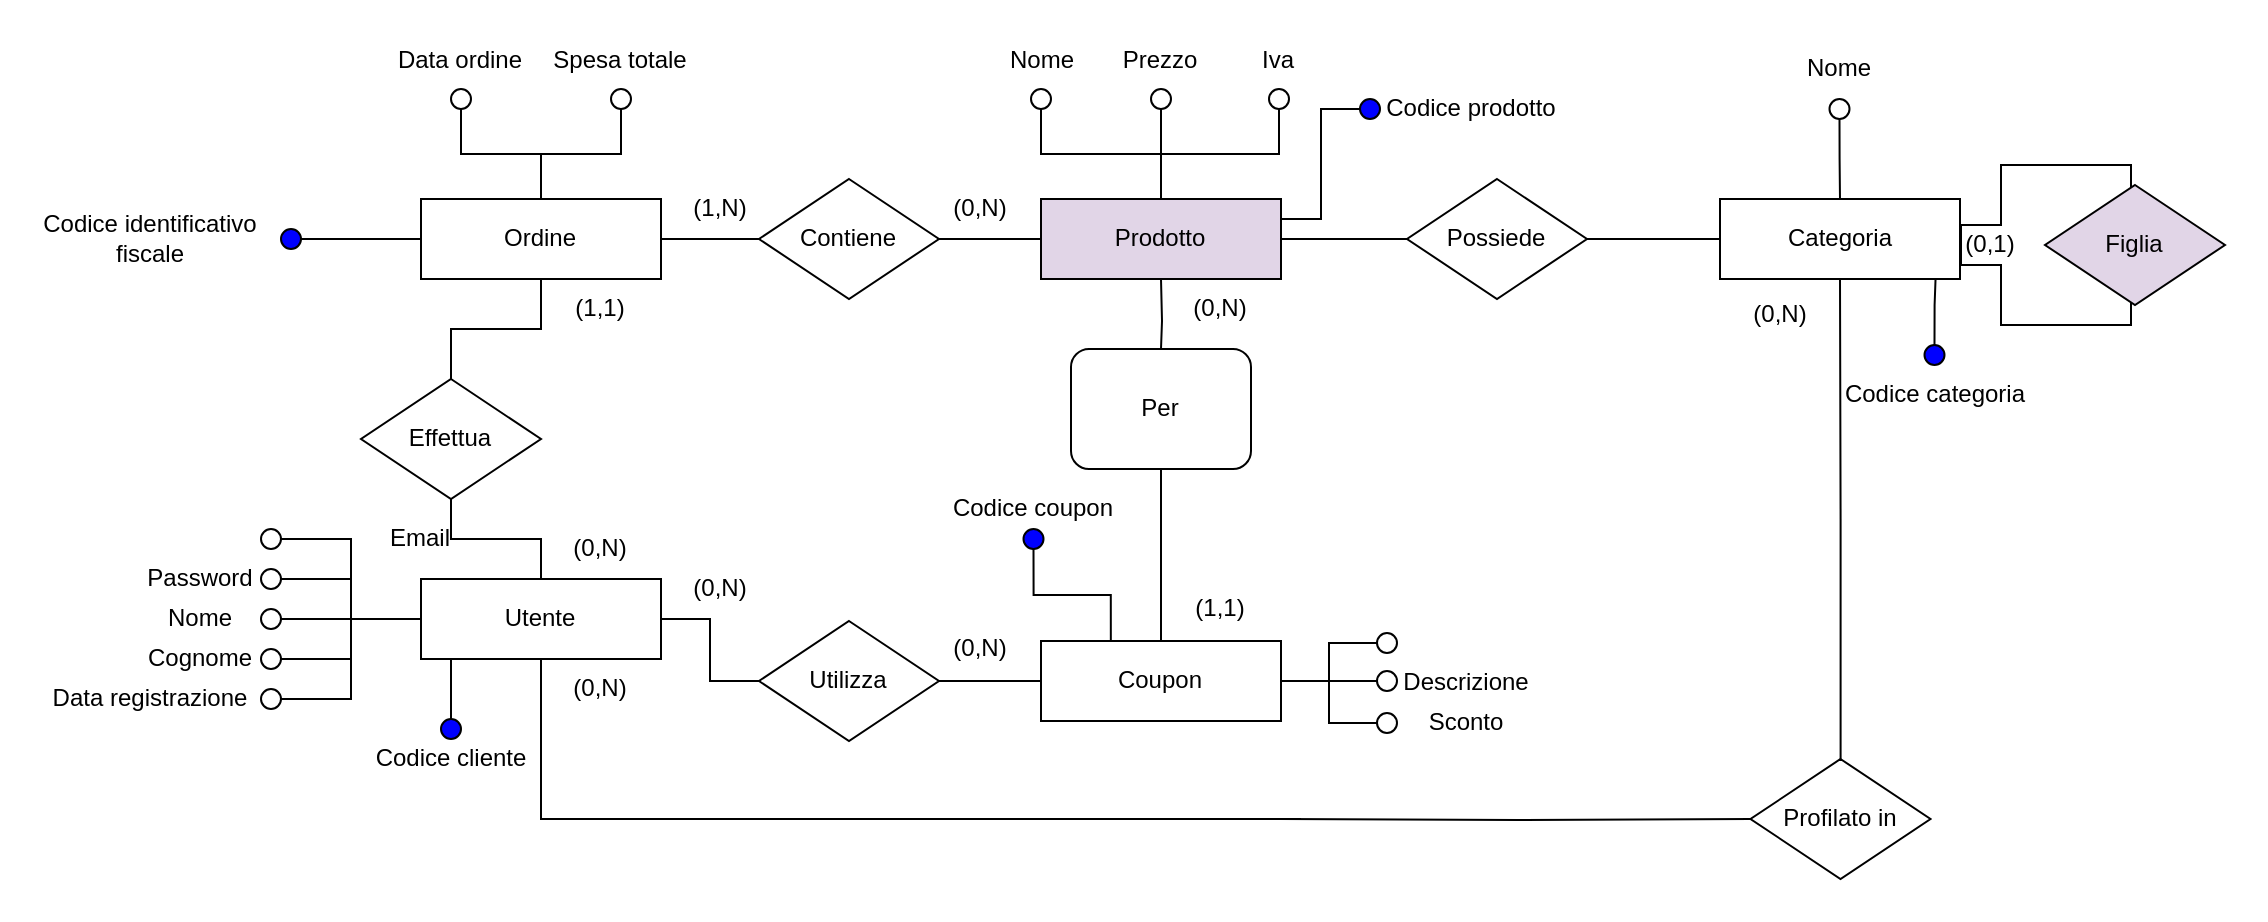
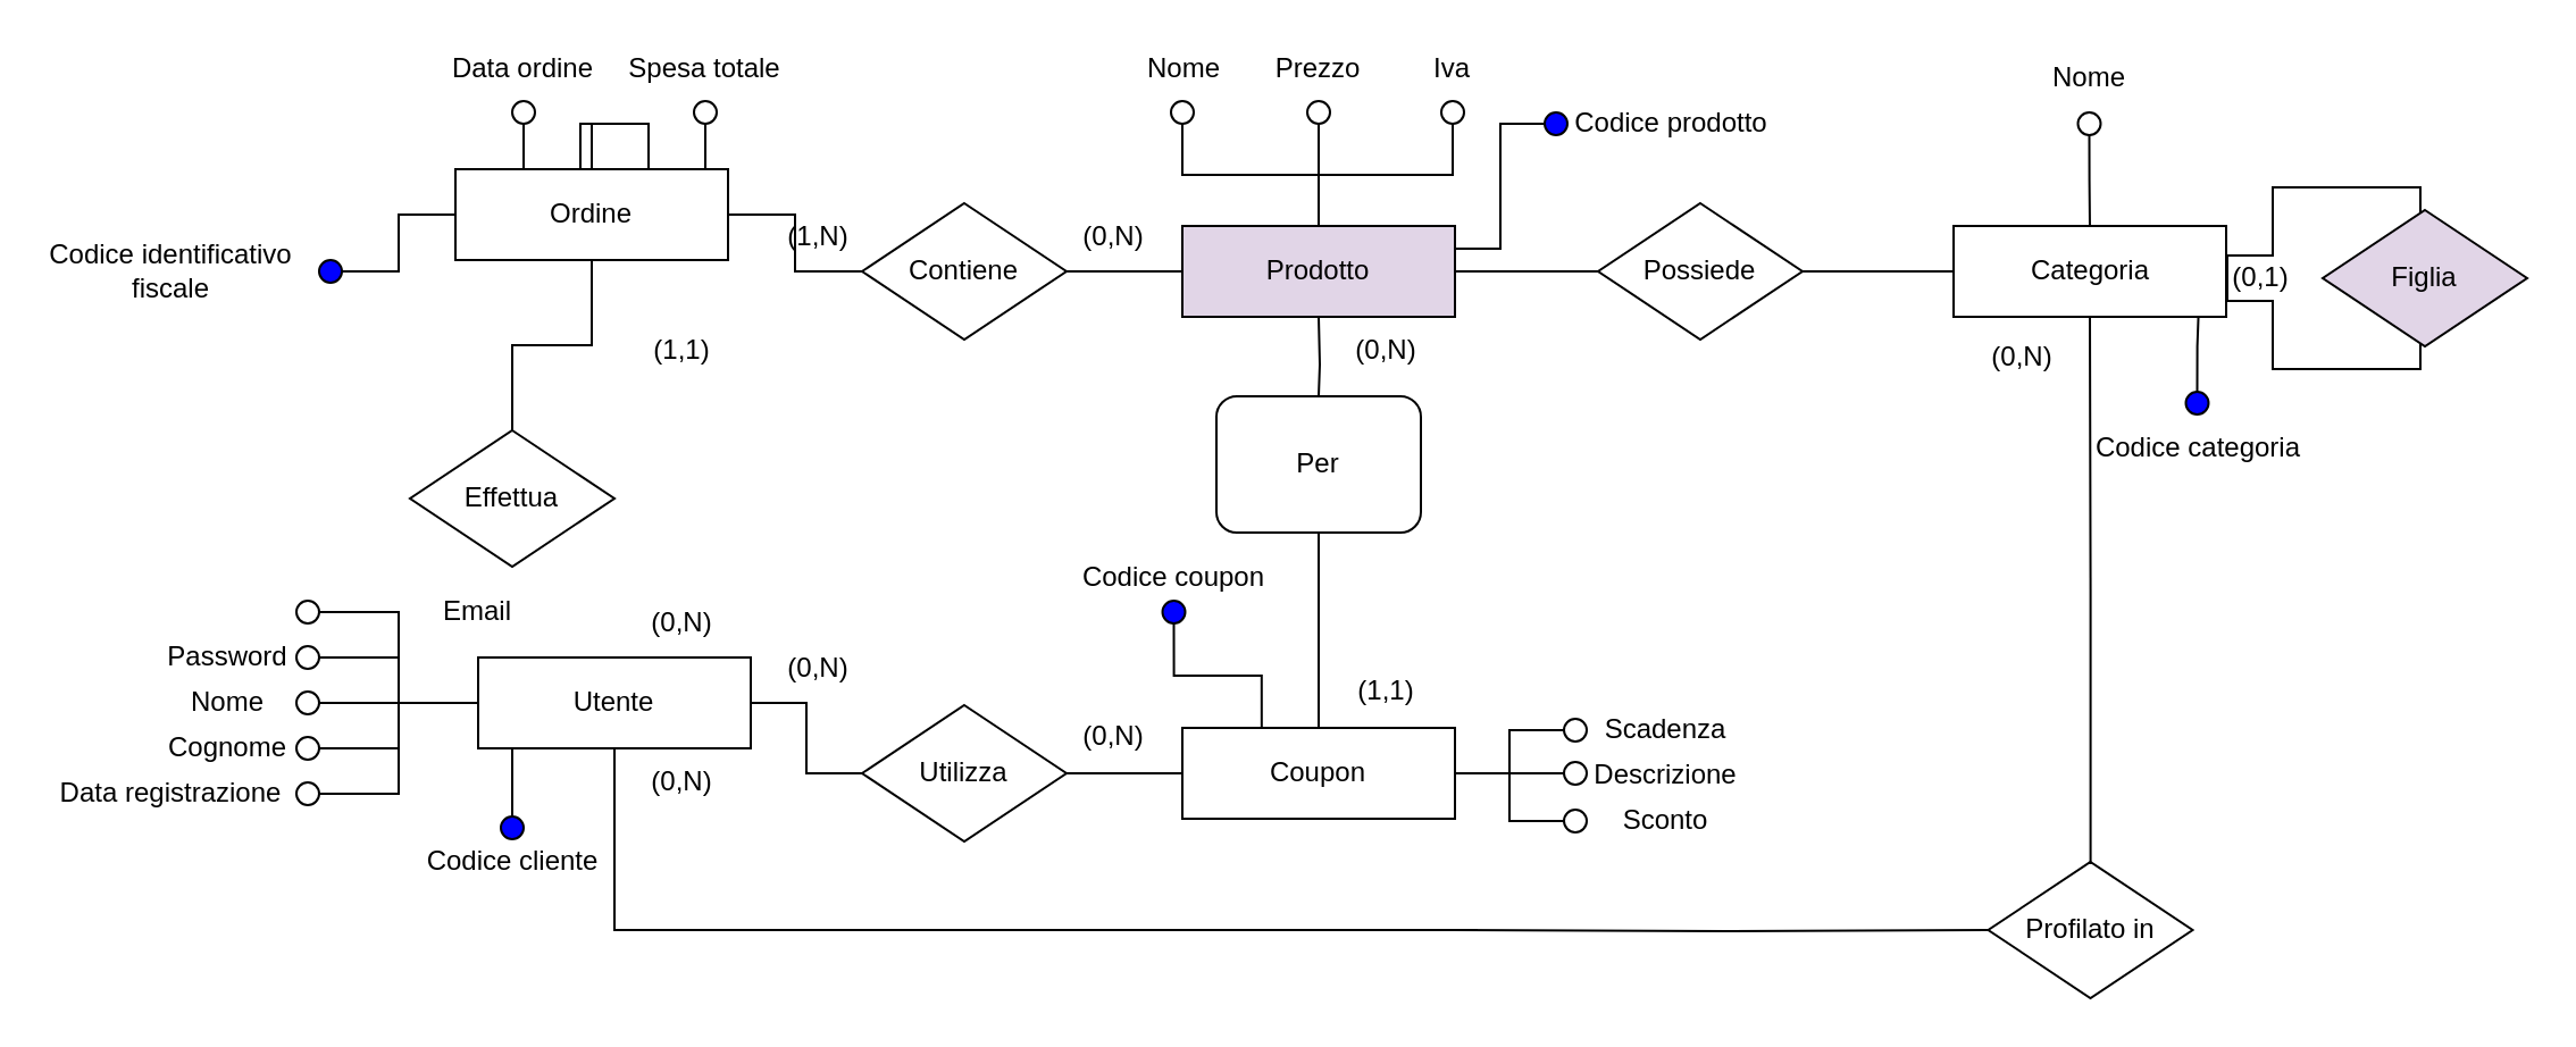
- <mxCell id="28" value="Ordine" style="rounded=0;whiteSpace=wrap;html=1;" parent="1" vertex="1"><mxGeometry x="210" y="99" width="120" height="40" as="geometry" /></mxCell>
+ <mxCell id="28" value="Ordine" style="rounded=0;whiteSpace=wrap;html=1;" parent="1" vertex="1"><mxGeometry x="200" y="74" width="120" height="40" as="geometry" /></mxCell>
- <mxCell id="3" style="edgeStyle=orthogonalEdgeStyle;rounded=0;orthogonalLoop=1;jettySize=auto;html=1;entryX=0.5;entryY=1;entryDx=0;entryDy=0;endArrow=none;endFill=0;" parent="1" source="6" target="25" edge="1"><mxGeometry relative="1" as="geometry" /></mxCell>
+ <mxCell id="79" value="Scadenza" style="text;html=1;align=center;verticalAlign=middle;whiteSpace=wrap;rounded=0;" parent="1" vertex="1"><mxGeometry x="703" y="311" width="60" height="20" as="geometry" /></mxCell>
